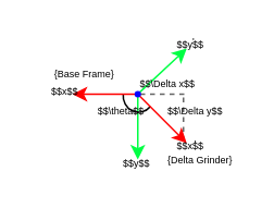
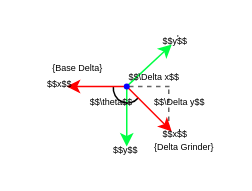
- <mxCell id="7" value="{Base Frame}" style="text;html=1;strokeColor=none;fillColor=none;align=center;verticalAlign=middle;whiteSpace=wrap;rounded=0;fontSize=6;" parent="1" vertex="1"><mxGeometry x="28" y="40" width="47" height="10" as="geometry" /></mxCell>
+ <mxCell id="7" value="{Base Delta}" style="text;html=1;strokeColor=none;fillColor=none;align=center;verticalAlign=middle;whiteSpace=wrap;rounded=0;fontSize=6;" parent="1" vertex="1"><mxGeometry x="28" y="40" width="47" height="10" as="geometry" /></mxCell>
